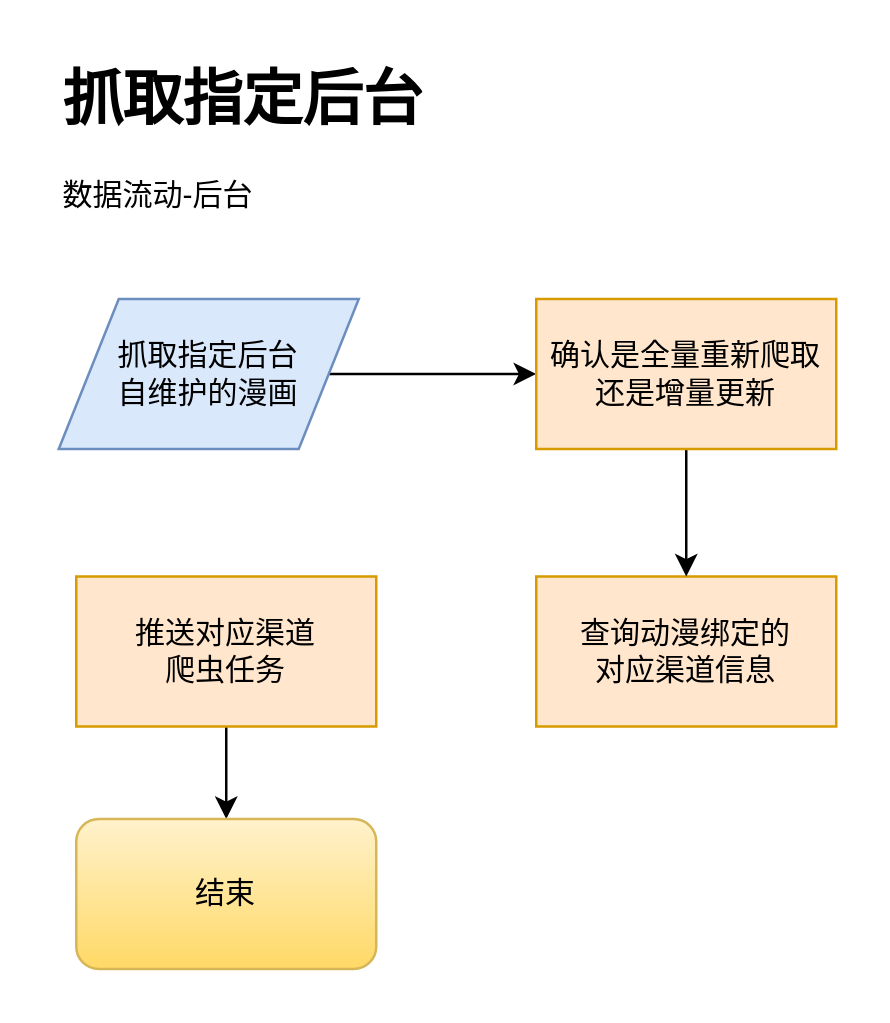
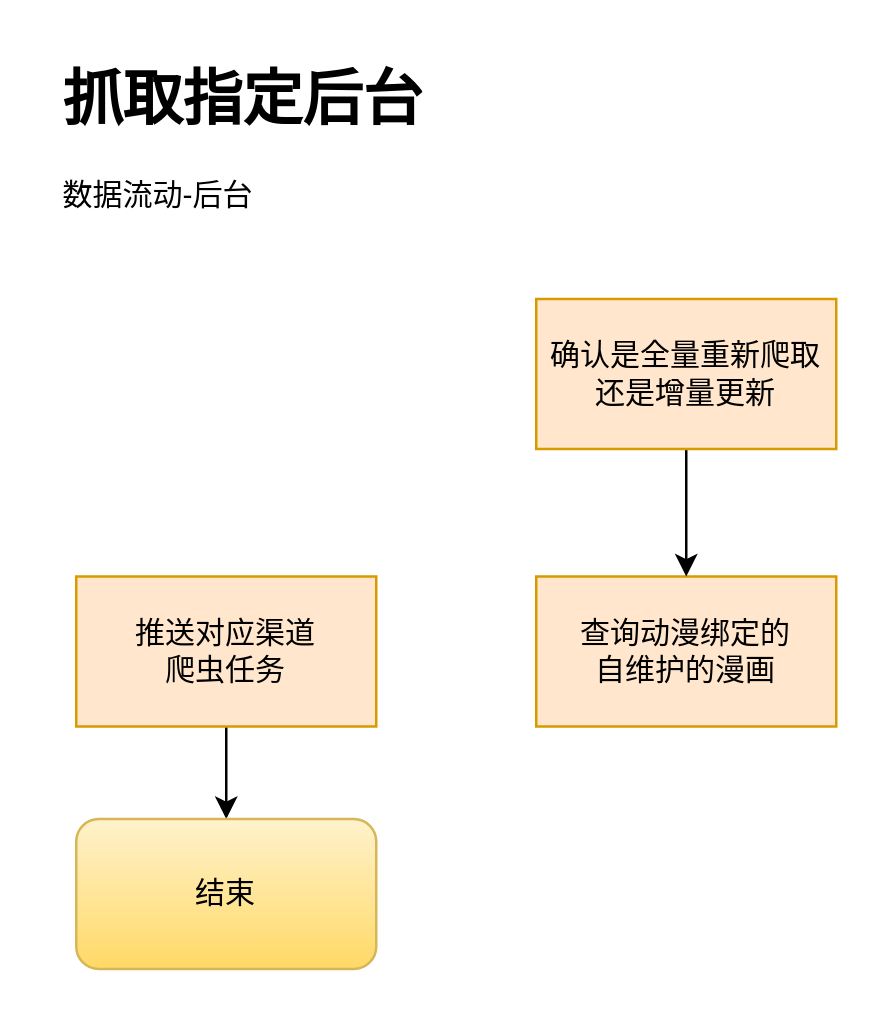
- <mxCell id="4" value="&lt;span style=&quot;white-space: normal&quot;&gt;抓取指定后台&lt;br&gt;自维护的漫画&lt;br&gt;&lt;/span&gt;" style="shape=parallelogram;perimeter=parallelogramPerimeter;whiteSpace=wrap;html=1;fillColor=#dae8fc;strokeColor=#6c8ebf;" parent="1" vertex="1"><mxGeometry x="23" y="119" width="120" height="60" as="geometry" /></mxCell>
- <mxCell id="3" style="edgeStyle=orthogonalEdgeStyle;rounded=0;orthogonalLoop=1;jettySize=auto;html=1;" parent="1" source="4" target="10" edge="1"><mxGeometry relative="1" as="geometry" /></mxCell>
- <mxCell id="5" value="查询动漫绑定的&lt;br&gt;对应渠道信息" style="rounded=0;whiteSpace=wrap;html=1;fillColor=#ffe6cc;strokeColor=#d79b00;" parent="1" vertex="1"><mxGeometry x="214" y="230" width="120" height="60" as="geometry" /></mxCell>
+ <mxCell id="5" value="查询动漫绑定的&lt;br&gt;自维护的漫画" style="rounded=0;whiteSpace=wrap;html=1;fillColor=#ffe6cc;strokeColor=#d79b00;" parent="1" vertex="1"><mxGeometry x="214" y="230" width="120" height="60" as="geometry" /></mxCell>
